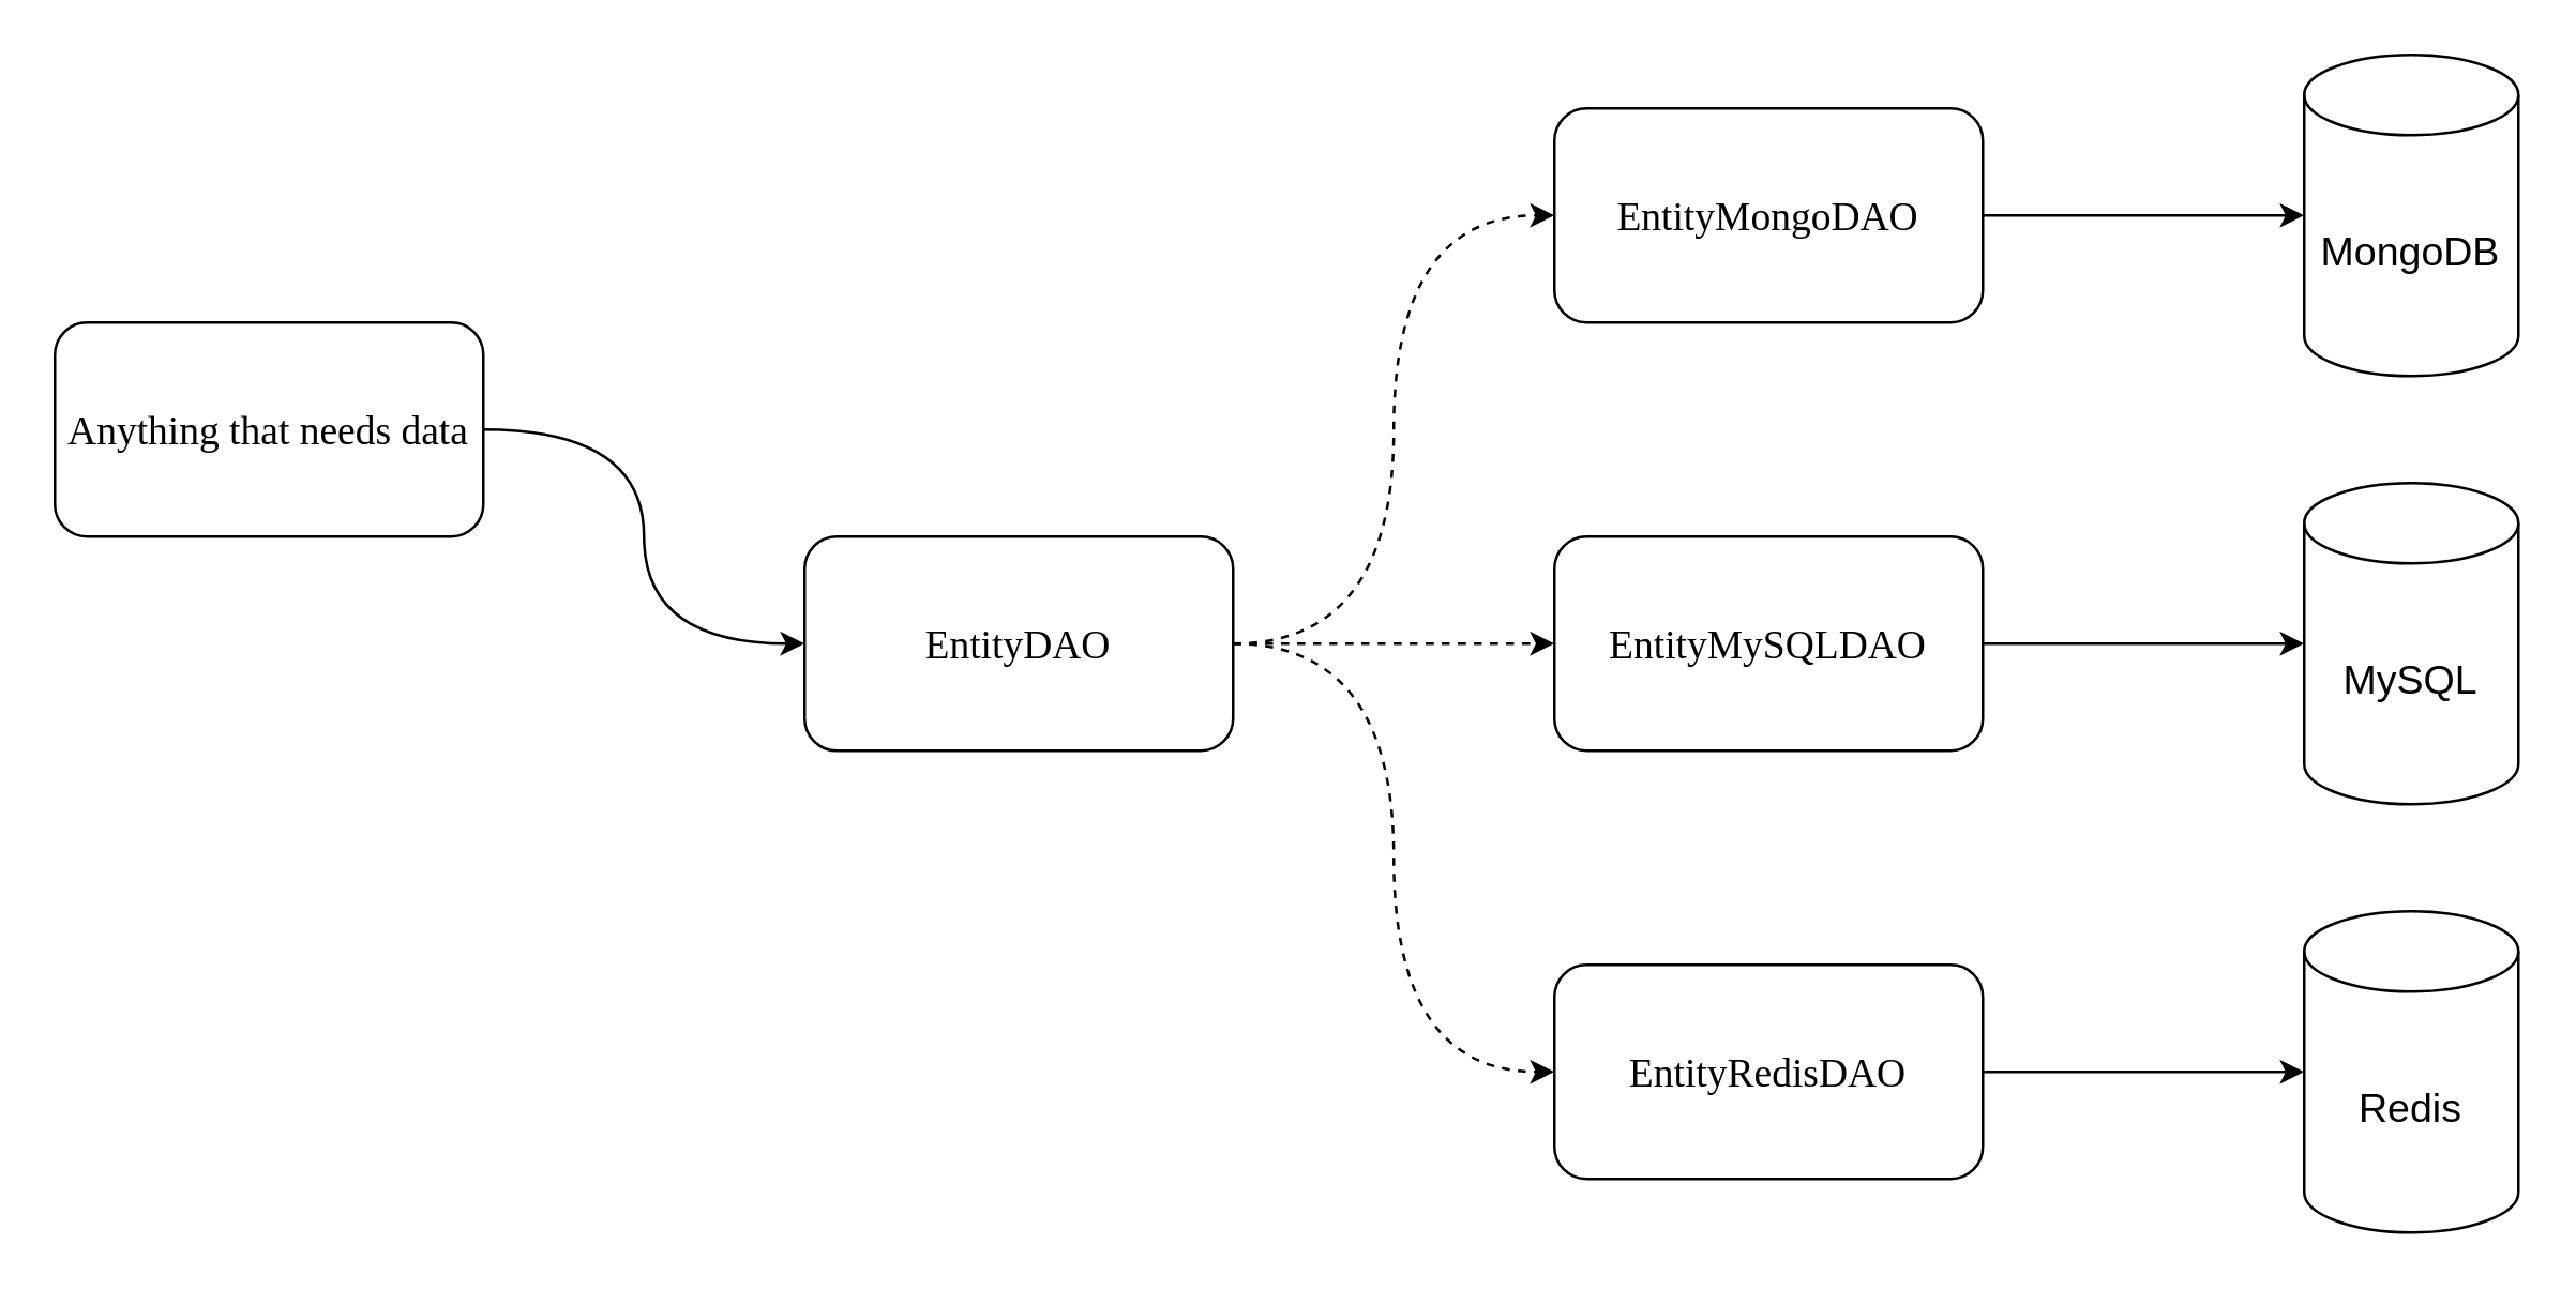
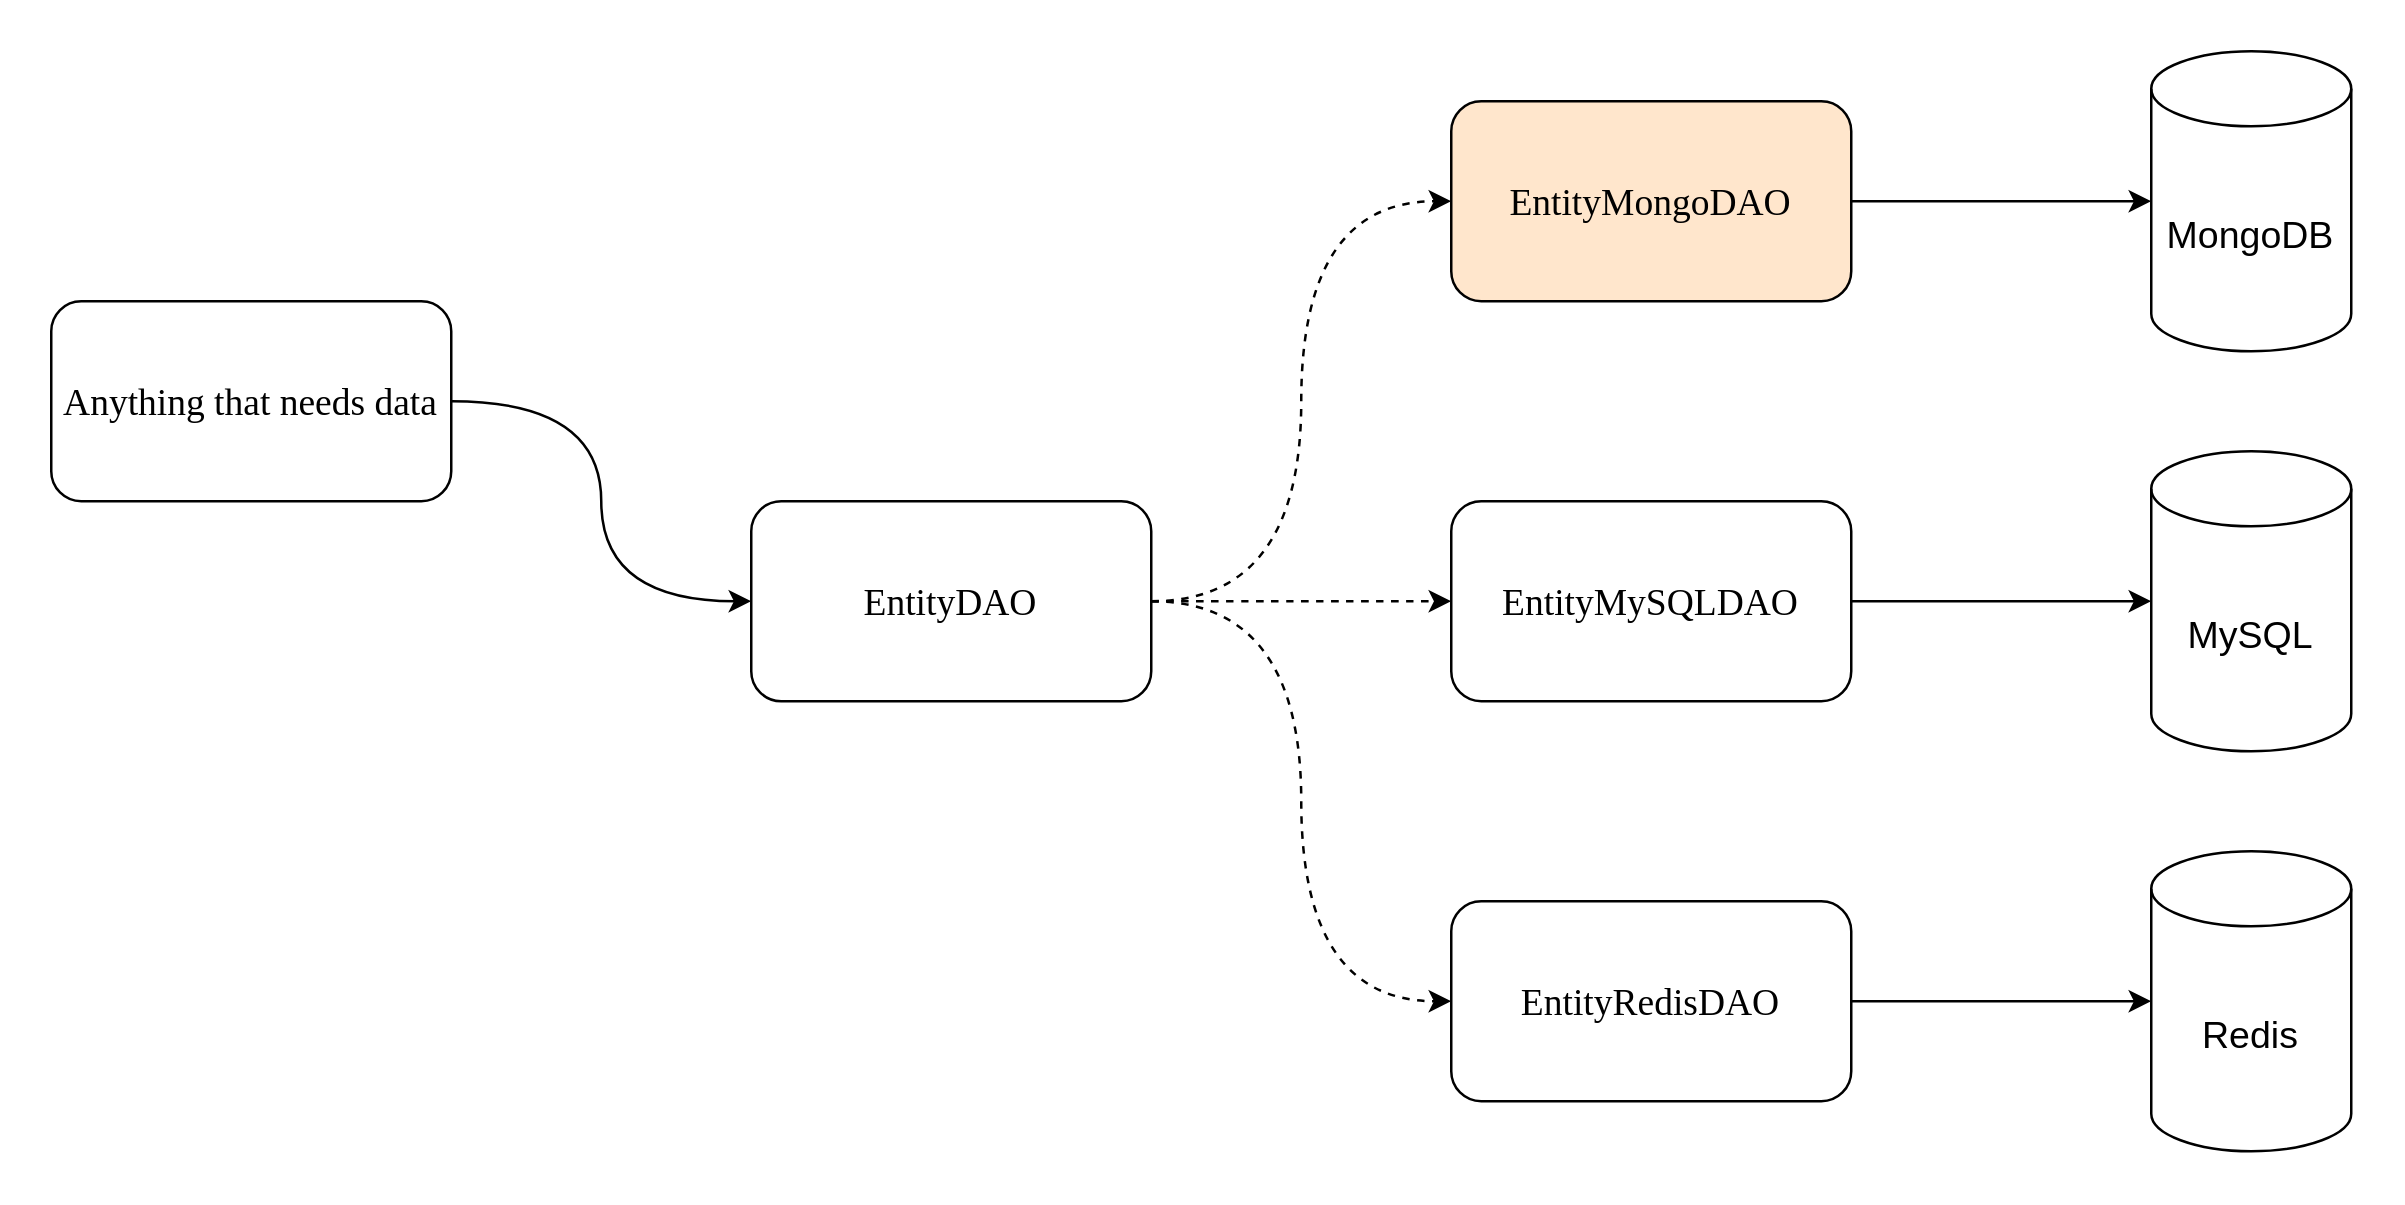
- <mxCell id="7" value="&lt;font style=&quot;font-size: 15px;&quot; face=&quot;Verdana&quot;&gt;EntityMongoDAO&lt;/font&gt;" style="rounded=1;whiteSpace=wrap;html=1;" vertex="1" parent="1"><mxGeometry x="580" y="40" width="160" height="80" as="geometry" /></mxCell>
+ <mxCell id="7" value="&lt;font style=&quot;font-size: 15px;&quot; face=&quot;Verdana&quot;&gt;EntityMongoDAO&lt;/font&gt;" style="rounded=1;whiteSpace=wrap;html=1;fillColor=#ffe6cc;" vertex="1" parent="1"><mxGeometry x="580" y="40" width="160" height="80" as="geometry" /></mxCell>
